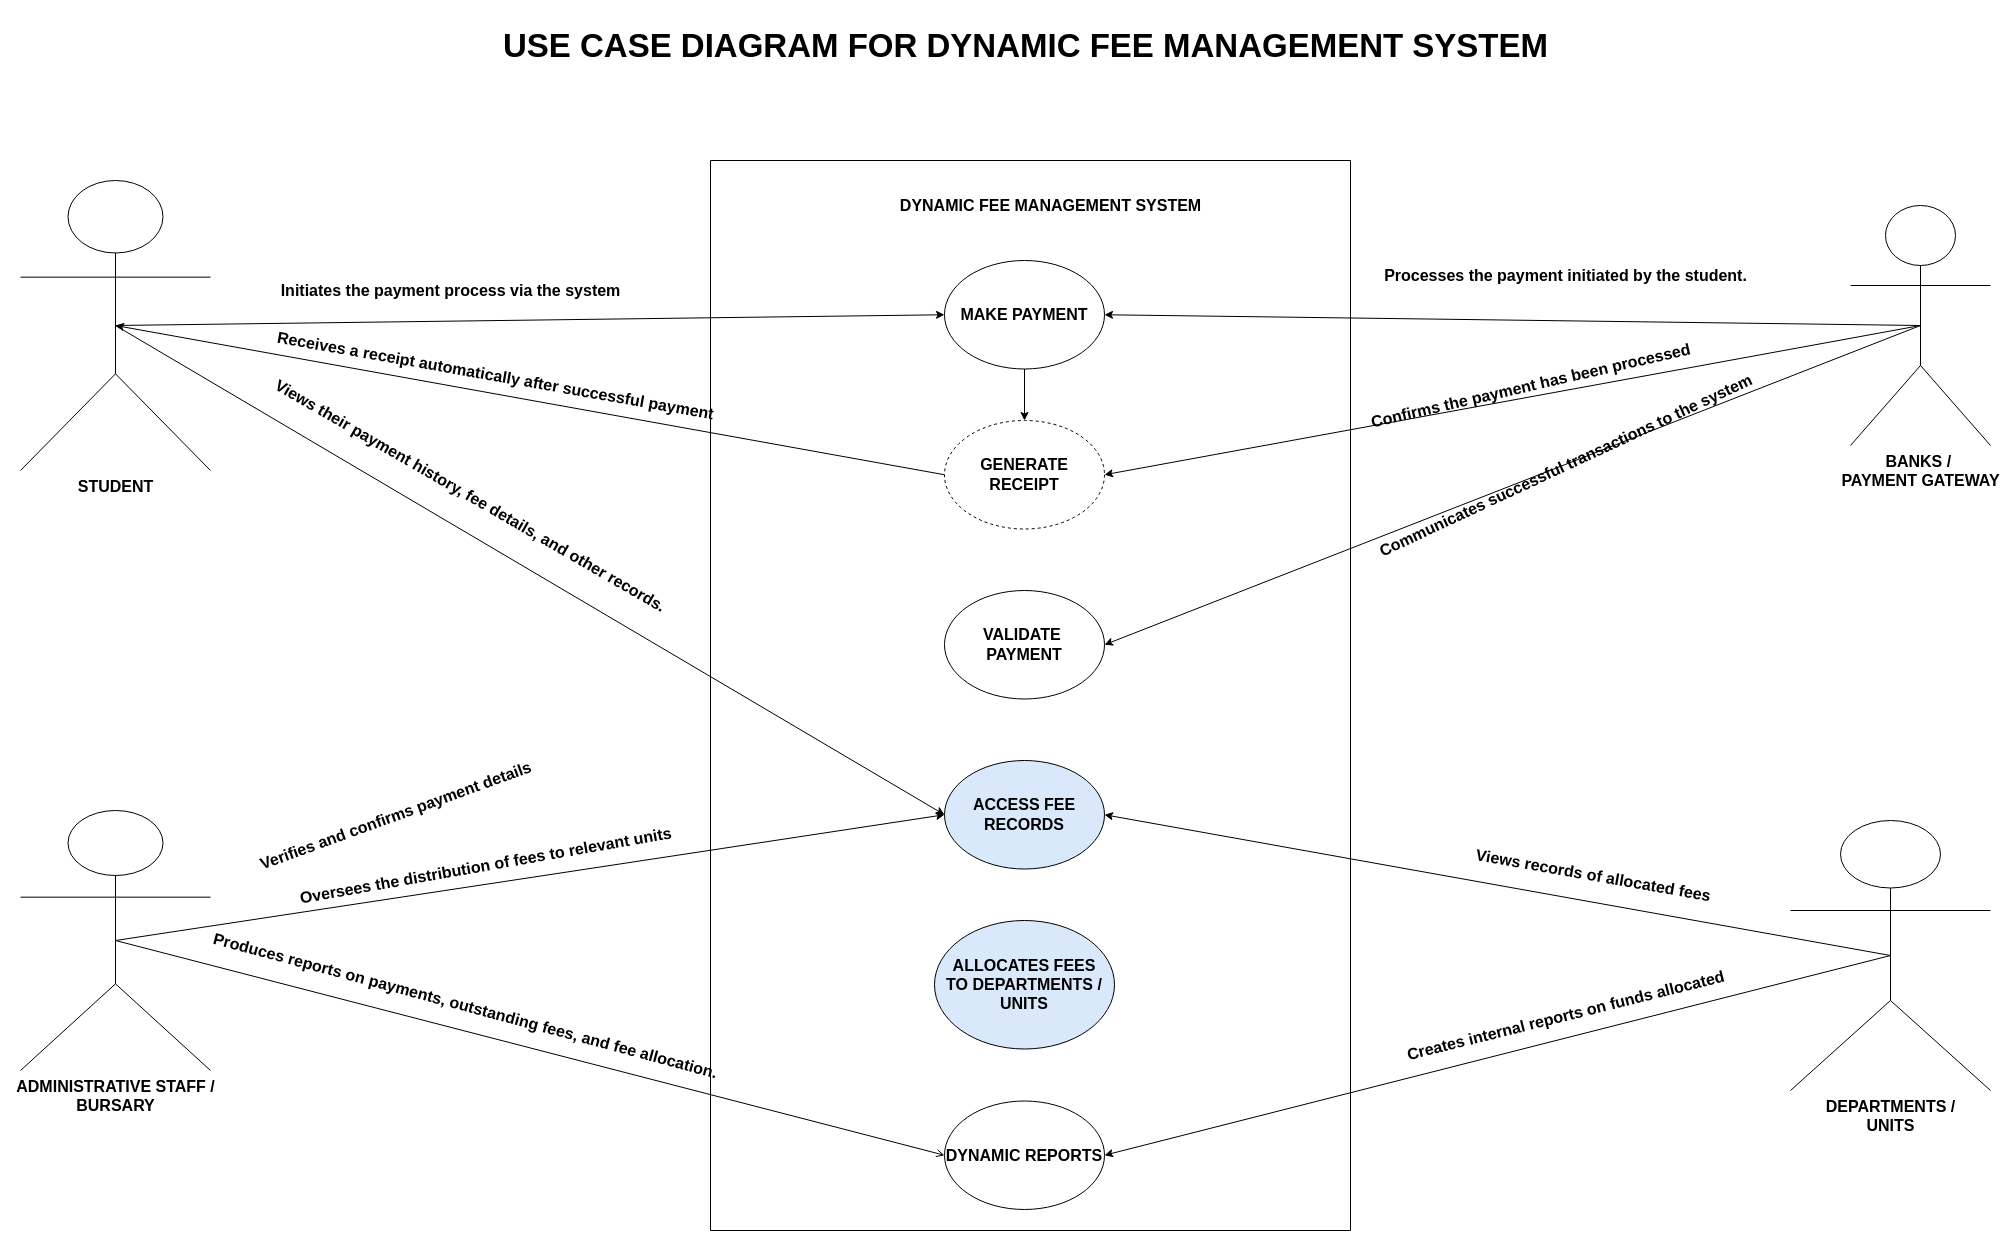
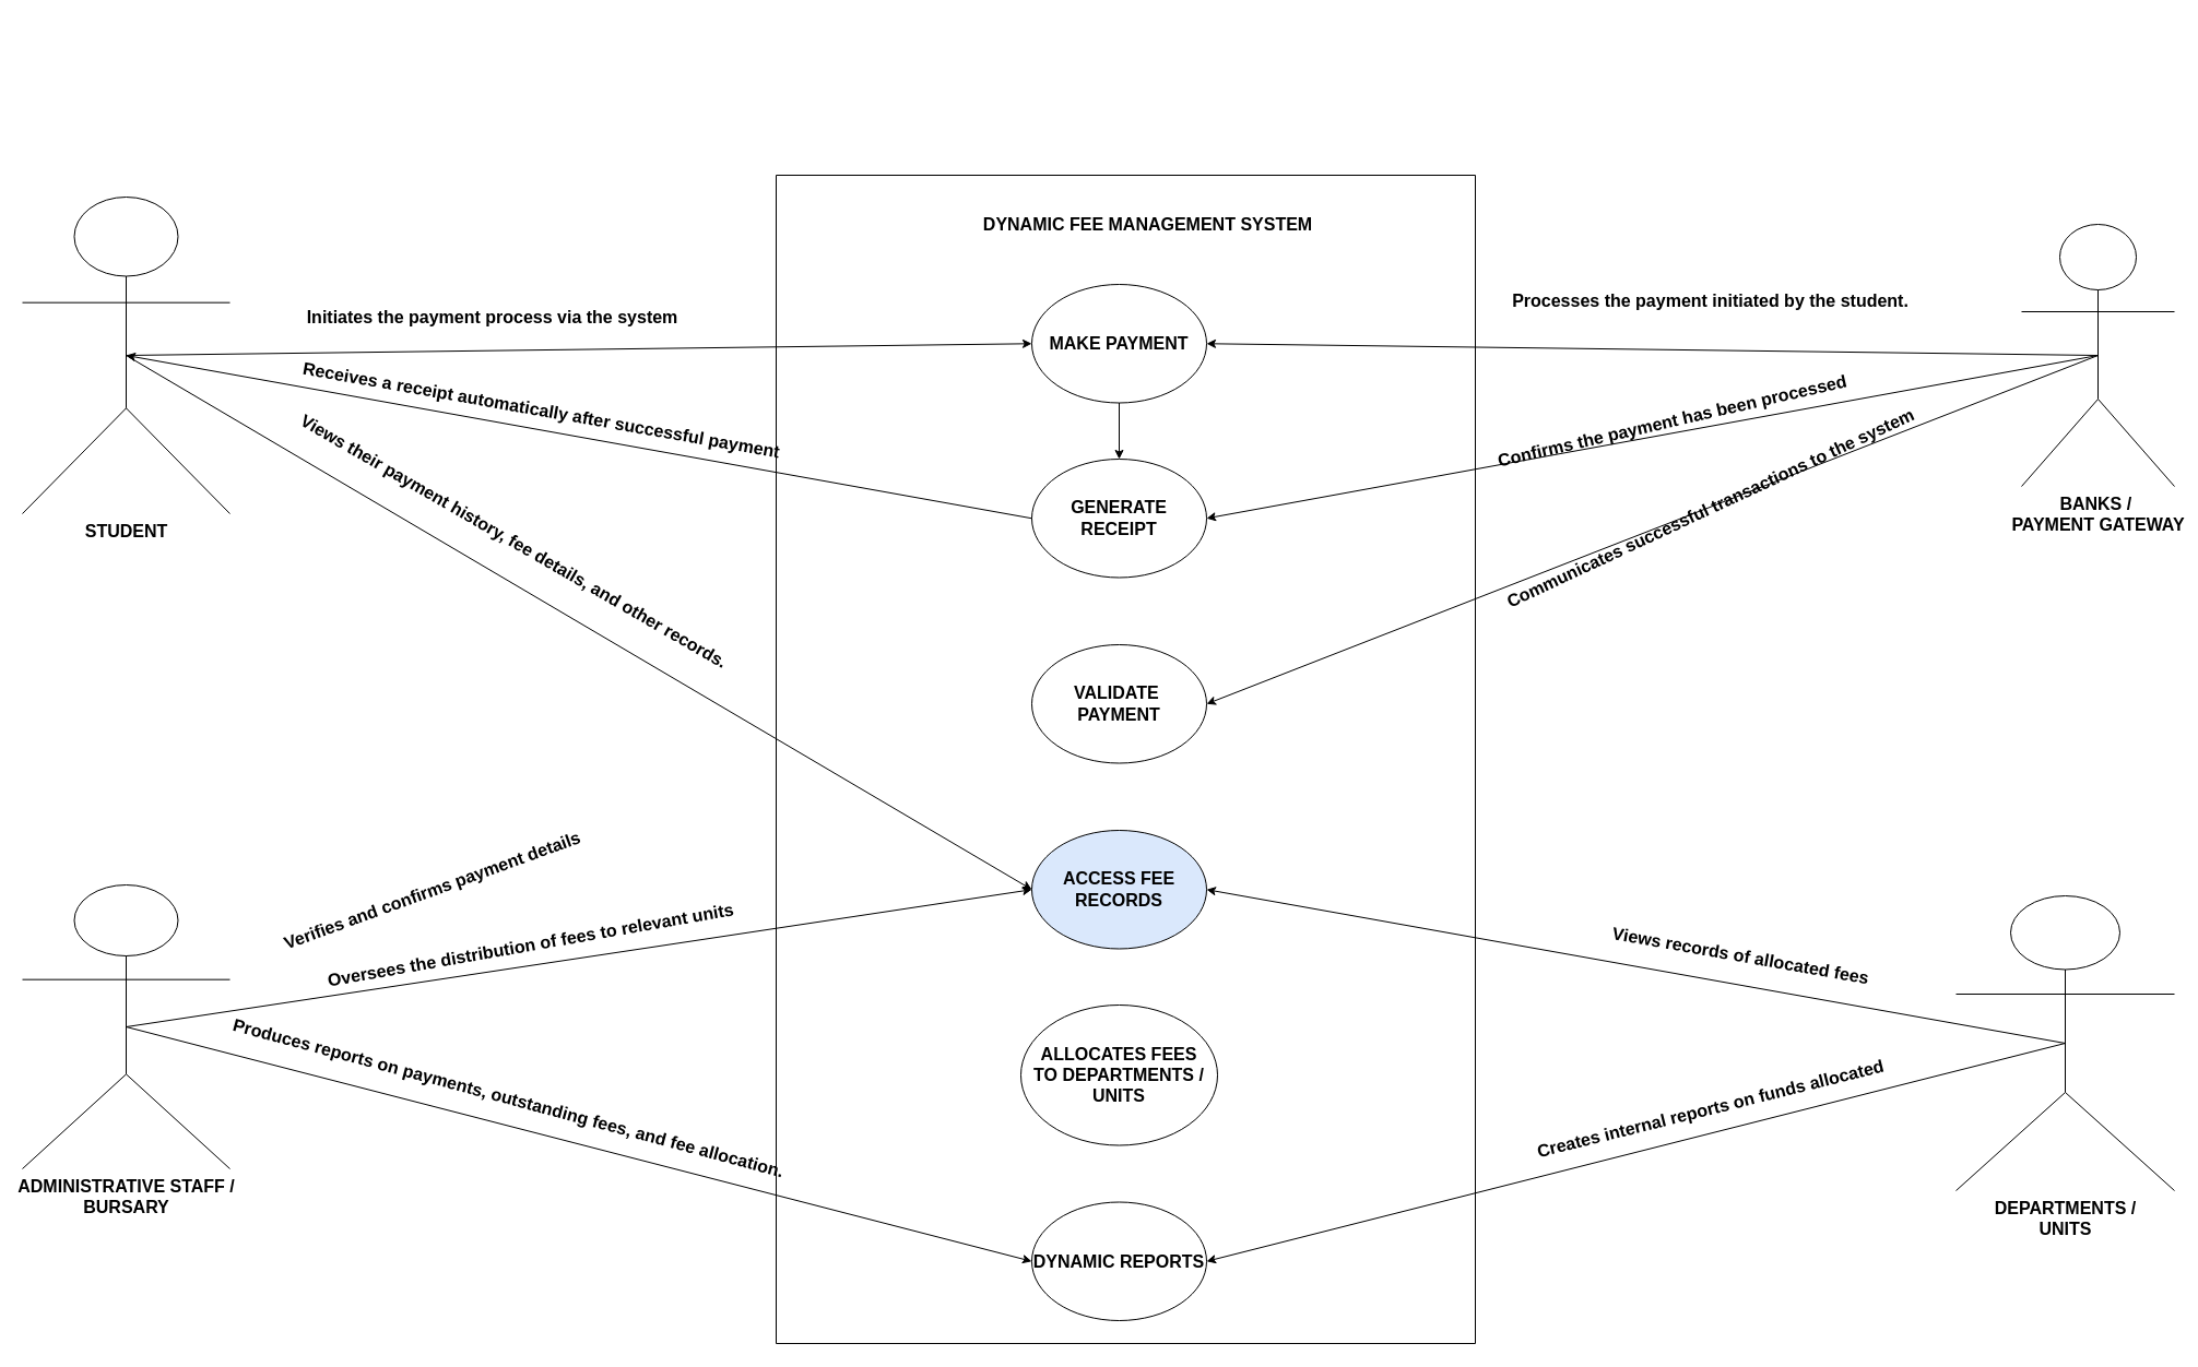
- <mxCell id="36" value="&lt;font size=&quot;1&quot; style=&quot;&quot;&gt;&lt;b style=&quot;font-size: 33px;&quot;&gt;USE CASE DIAGRAM FOR DYNAMIC FEE MANAGEMENT SYSTEM&lt;/b&gt;&lt;/font&gt;" style="text;html=1;align=center;verticalAlign=middle;resizable=0;points=[];autosize=1;strokeColor=none;fillColor=none;" vertex="1" parent="1"><mxGeometry x="490" y="20" width="1070" height="50" as="geometry" /></mxCell>
- <mxCell id="10" value="&lt;span style=&quot;font-size: 16px; font-weight: 700;&quot;&gt;GENERATE RECEIPT&lt;/span&gt;" style="ellipse;whiteSpace=wrap;html=1;dashed=1;" vertex="1" parent="6"><mxGeometry x="234" y="260" width="160" height="108.5" as="geometry" /></mxCell>
+ <mxCell id="10" value="&lt;span style=&quot;font-size: 16px; font-weight: 700;&quot;&gt;GENERATE RECEIPT&lt;/span&gt;" style="ellipse;whiteSpace=wrap;html=1;" vertex="1" parent="6"><mxGeometry x="234" y="260" width="160" height="108.5" as="geometry" /></mxCell>
- <mxCell id="13" value="&lt;span style=&quot;font-size: 16px;&quot;&gt;&lt;b&gt;ALLOCATES FEES&lt;/b&gt;&lt;/span&gt;&lt;div&gt;&lt;span style=&quot;font-size: 16px;&quot;&gt;&lt;b&gt;TO DEPARTMENTS / UNITS&lt;/b&gt;&lt;/span&gt;&lt;/div&gt;" style="ellipse;whiteSpace=wrap;html=1;fillColor=#dae8fc;" vertex="1" parent="6"><mxGeometry x="224" y="760" width="180" height="128.5" as="geometry" /></mxCell>
+ <mxCell id="13" value="&lt;span style=&quot;font-size: 16px;&quot;&gt;&lt;b&gt;ALLOCATES FEES&lt;/b&gt;&lt;/span&gt;&lt;div&gt;&lt;span style=&quot;font-size: 16px;&quot;&gt;&lt;b&gt;TO DEPARTMENTS / UNITS&lt;/b&gt;&lt;/span&gt;&lt;/div&gt;" style="ellipse;whiteSpace=wrap;html=1;" vertex="1" parent="6"><mxGeometry x="224" y="760" width="180" height="128.5" as="geometry" /></mxCell>
- <mxCell id="19" value="" style="endArrow=open;html=1;rounded=0;exitX=0.5;exitY=0.5;exitDx=0;exitDy=0;exitPerimeter=0;entryX=0;entryY=0.5;entryDx=0;entryDy=0;" edge="1" parent="1" source="4" target="14"><mxGeometry width="50" height="50" relative="1" as="geometry"><mxPoint x="125" y="950" as="sourcePoint" /><mxPoint x="954" y="824" as="targetPoint" /></mxGeometry></mxCell>
+ <mxCell id="19" value="" style="endArrow=classic;html=1;rounded=0;exitX=0.5;exitY=0.5;exitDx=0;exitDy=0;exitPerimeter=0;entryX=0;entryY=0.5;entryDx=0;entryDy=0;" edge="1" parent="1" source="4" target="14"><mxGeometry width="50" height="50" relative="1" as="geometry"><mxPoint x="125" y="950" as="sourcePoint" /><mxPoint x="954" y="824" as="targetPoint" /></mxGeometry></mxCell>
